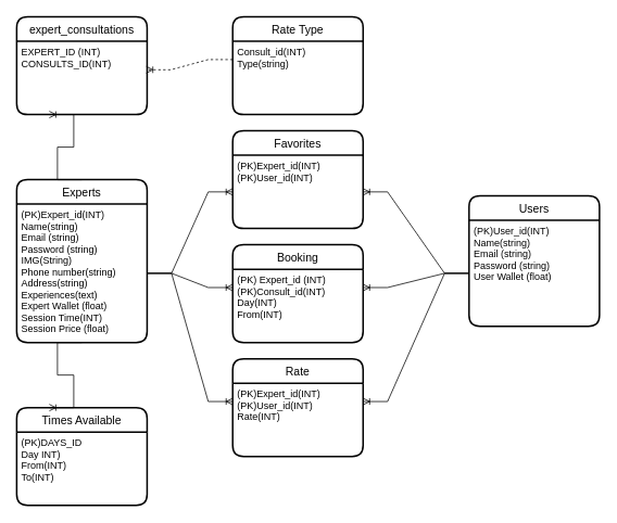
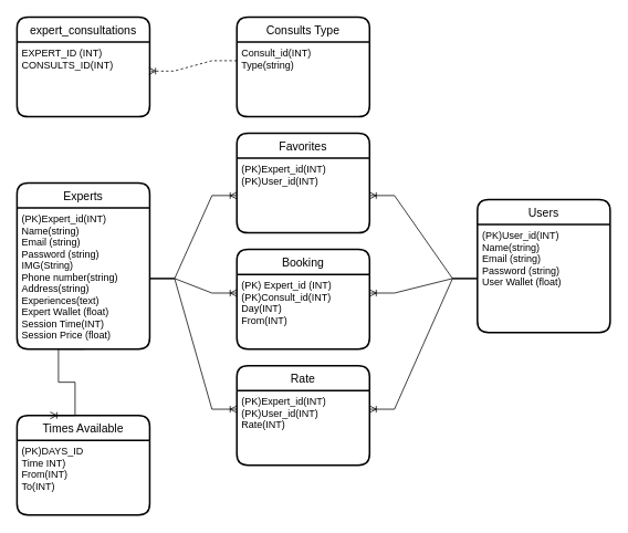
- <mxCell id="13" value="Rate Type" style="swimlane;childLayout=stackLayout;horizontal=1;startSize=30;horizontalStack=0;rounded=1;fontSize=14;fontStyle=0;strokeWidth=2;resizeParent=0;resizeLast=1;shadow=0;dashed=0;align=center;" parent="1" vertex="1"><mxGeometry x="285" y="20" width="160" height="120" as="geometry" /></mxCell>
+ <mxCell id="13" value="Consults Type" style="swimlane;childLayout=stackLayout;horizontal=1;startSize=30;horizontalStack=0;rounded=1;fontSize=14;fontStyle=0;strokeWidth=2;resizeParent=0;resizeLast=1;shadow=0;dashed=0;align=center;" parent="1" vertex="1"><mxGeometry x="285" y="20" width="160" height="120" as="geometry" /></mxCell>
- <mxCell id="17" value="" style="edgeStyle=entityRelationEdgeStyle;fontSize=12;html=1;endArrow=ERoneToMany;rounded=0;entryX=0.25;entryY=1;entryDx=0;entryDy=0;exitX=0.5;exitY=0;exitDx=0;exitDy=0;" parent="1" source="2" target="16" edge="1"><mxGeometry width="100" height="100" relative="1" as="geometry"><mxPoint x="-5" y="250" as="sourcePoint" /><mxPoint x="95" y="150" as="targetPoint" /></mxGeometry></mxCell>
- <mxCell id="11" value="(PK)DAYS_ID&#10;Day INT)&#10;From(INT)&#10;To(INT)" style="align=left;strokeColor=none;fillColor=none;spacingLeft=4;fontSize=12;verticalAlign=top;resizable=0;rotatable=0;part=1;" parent="10" vertex="1"><mxGeometry y="30" width="160" height="90" as="geometry" /></mxCell>
+ <mxCell id="11" value="(PK)DAYS_ID&#10;Time INT)&#10;From(INT)&#10;To(INT)" style="align=left;strokeColor=none;fillColor=none;spacingLeft=4;fontSize=12;verticalAlign=top;resizable=0;rotatable=0;part=1;" parent="10" vertex="1"><mxGeometry y="30" width="160" height="90" as="geometry" /></mxCell>
